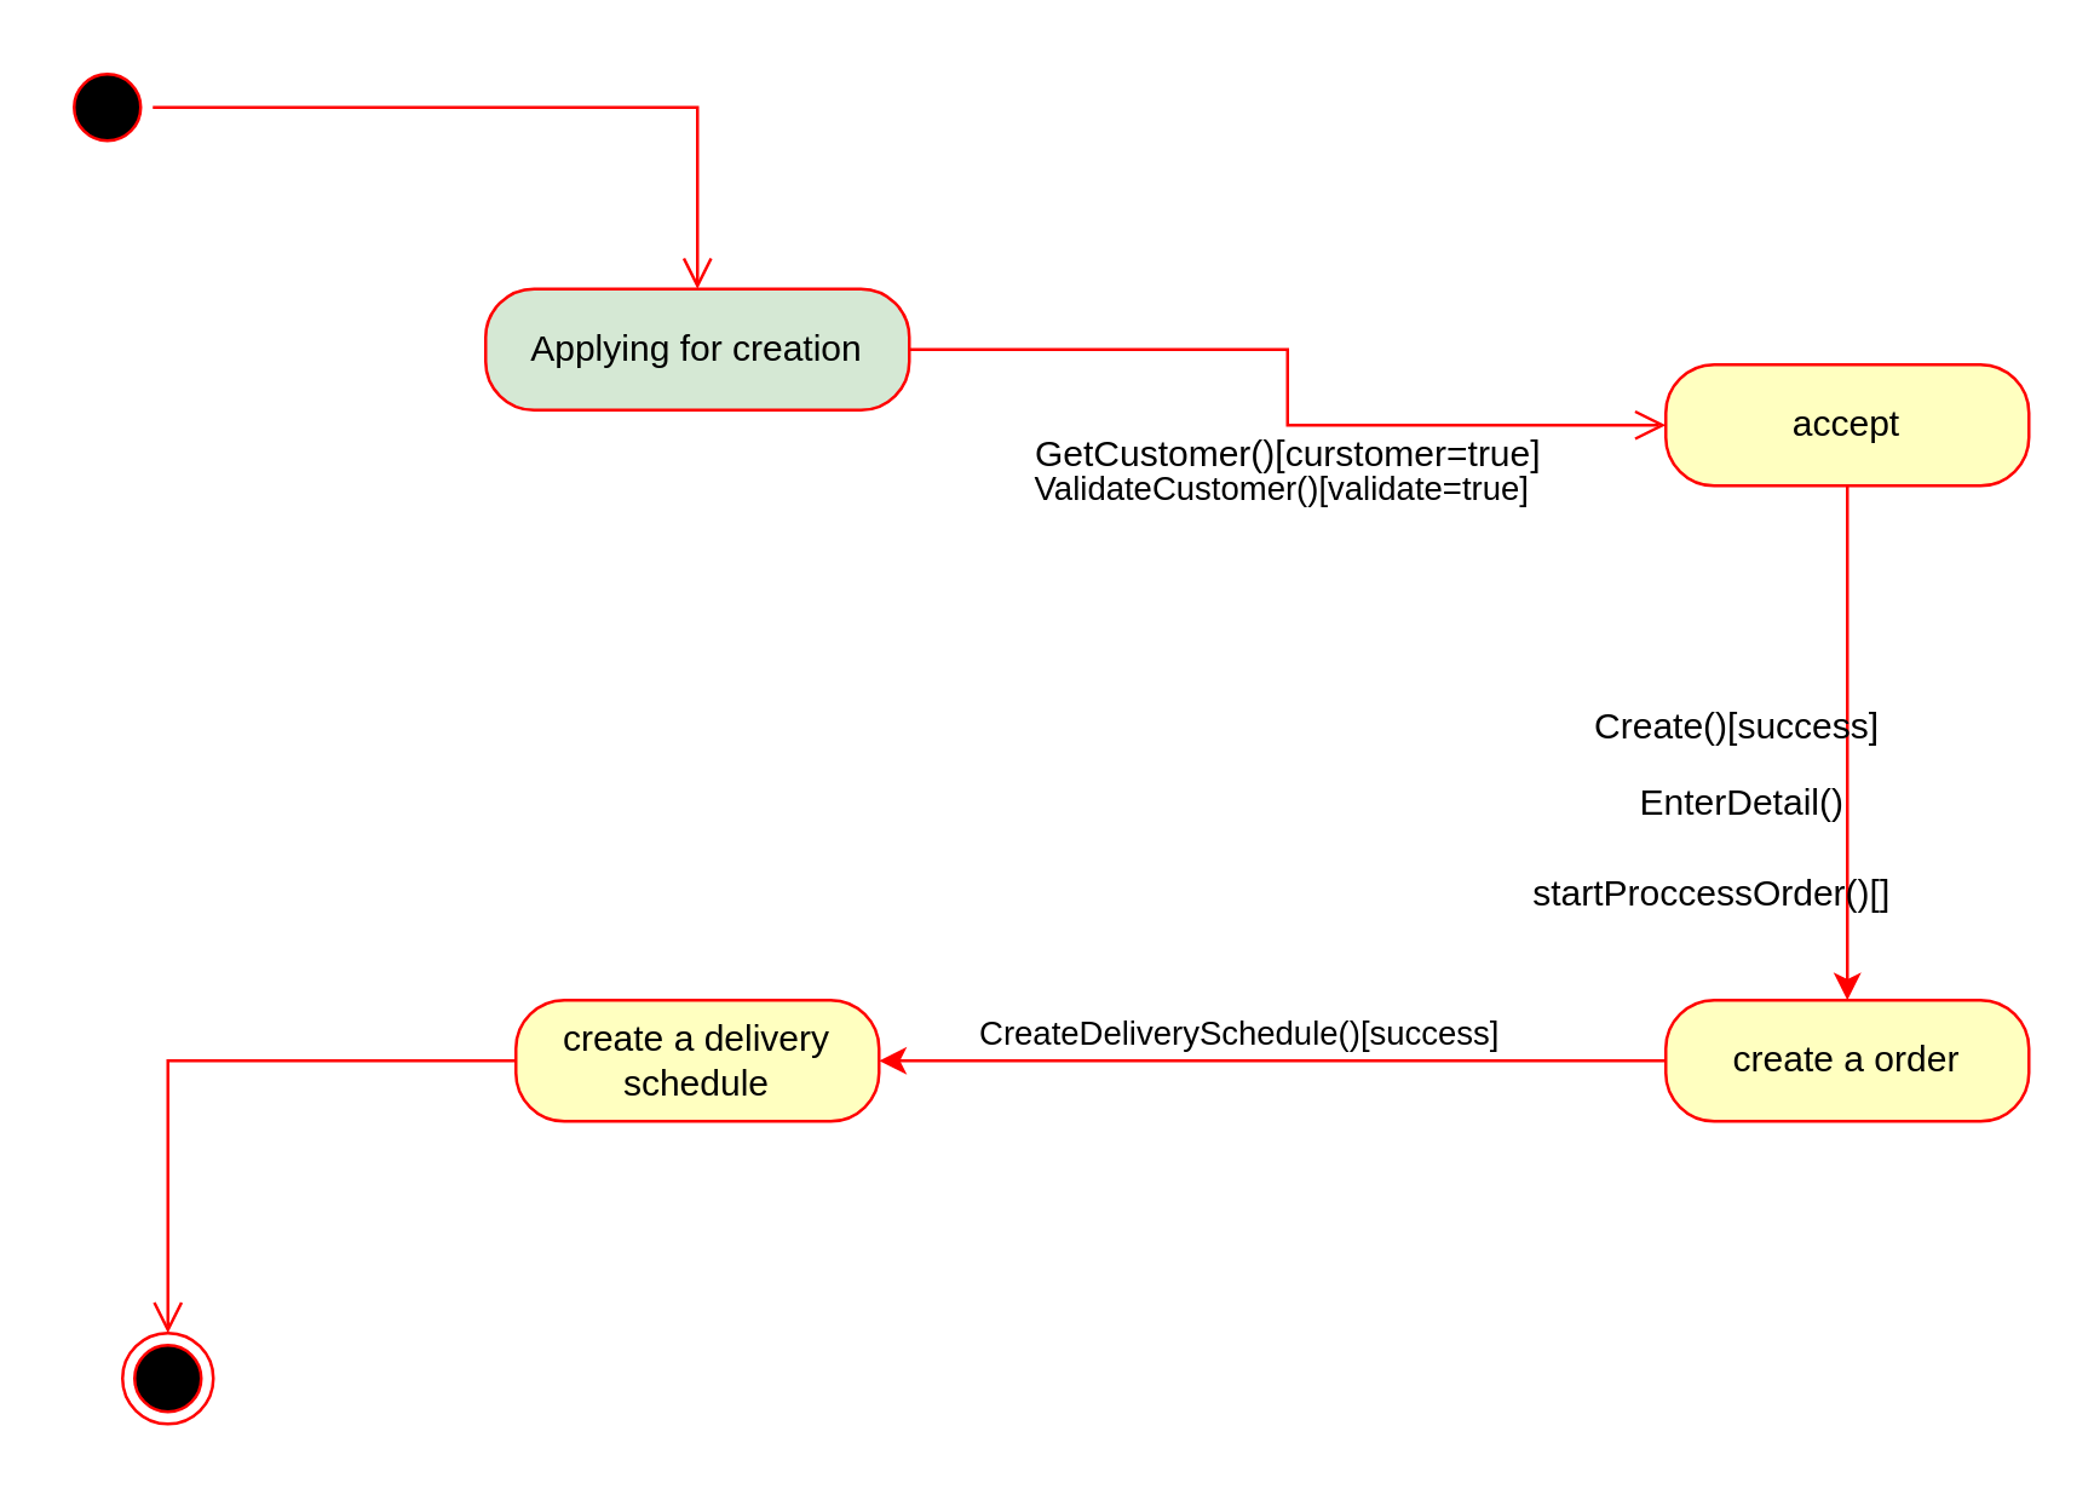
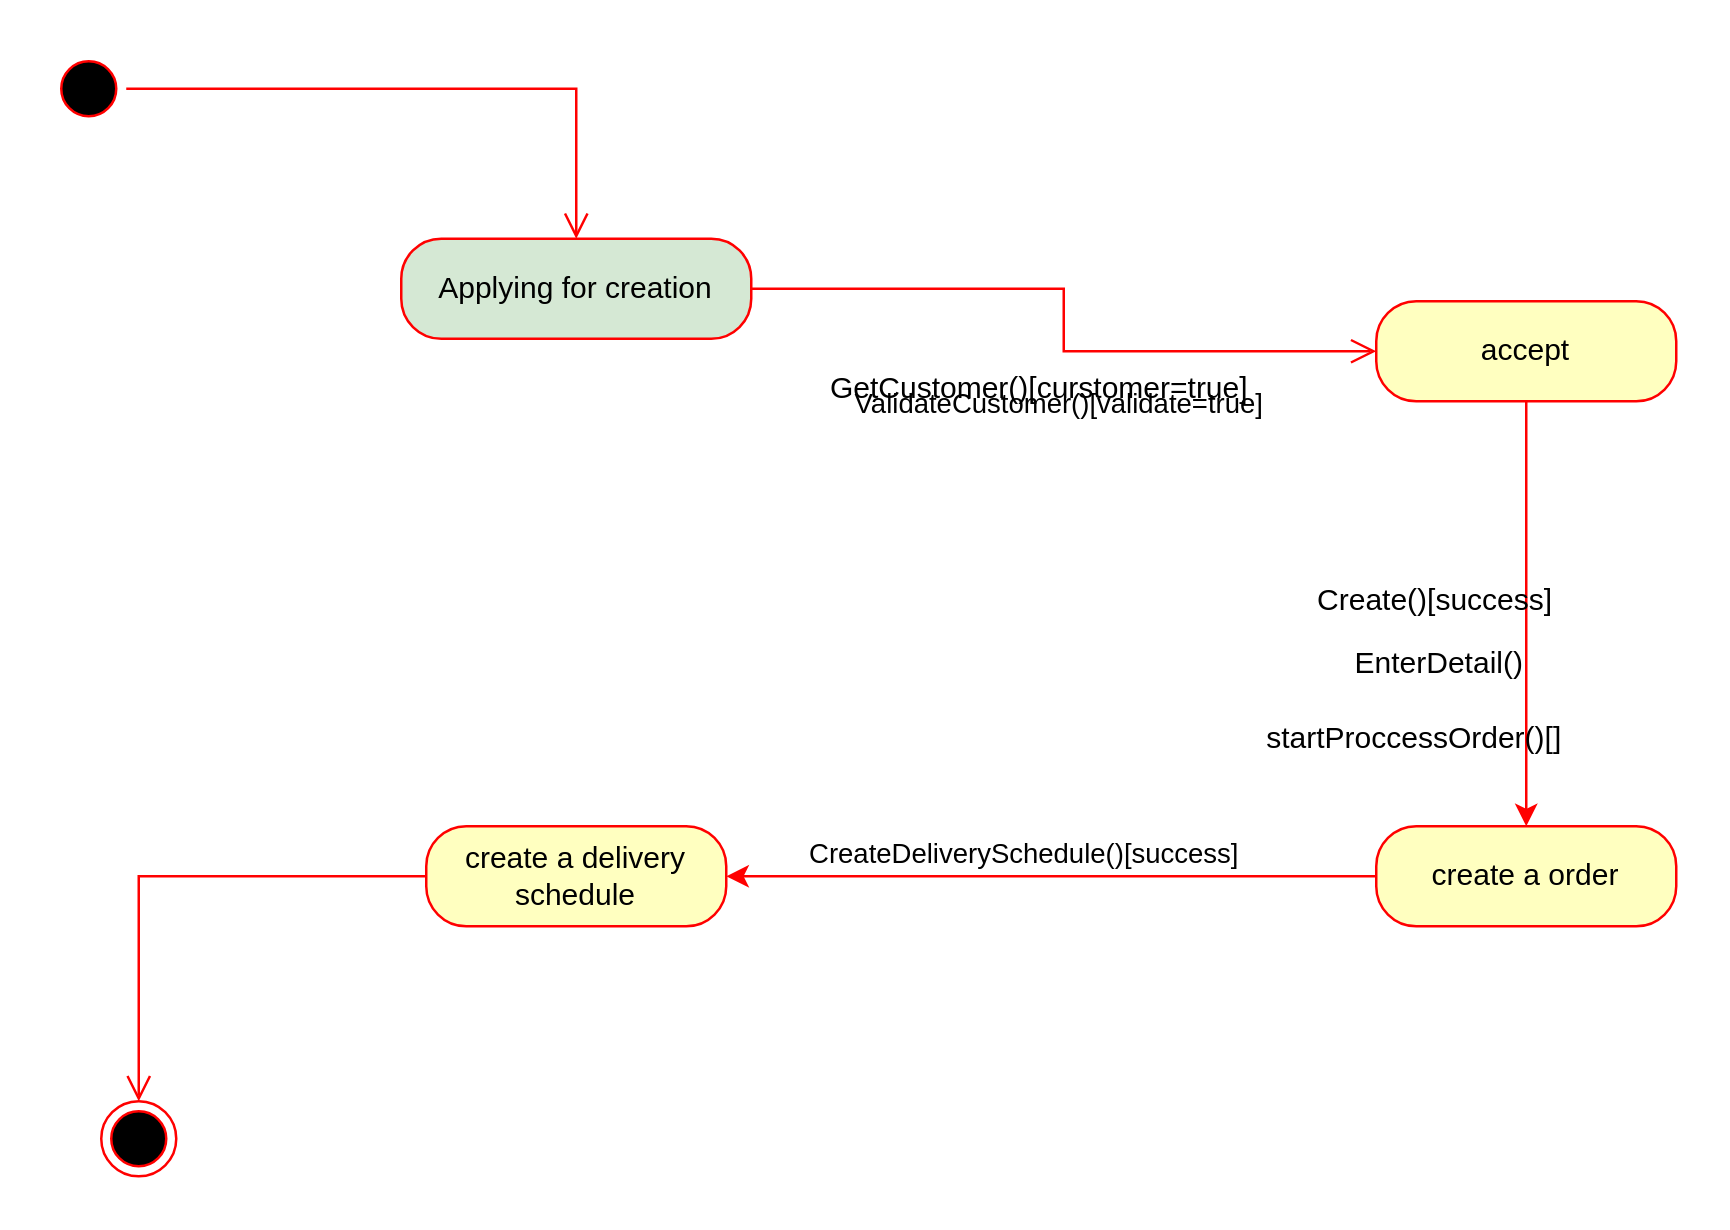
- <mxCell id="15" value="GetCustomer()[curstomer=true]" style="text;html=1;align=center;verticalAlign=middle;resizable=0;points=[];autosize=1;strokeColor=none;fillColor=none;" vertex="1" parent="1"><mxGeometry x="330" y="135" width="190" height="30" as="geometry" /></mxCell>
+ <mxCell id="15" value="GetCustomer()[curstomer=true]" style="text;html=1;align=center;verticalAlign=middle;resizable=0;points=[];autosize=1;strokeColor=none;fillColor=none;" vertex="1" parent="1"><mxGeometry x="320" y="140" width="190" height="30" as="geometry" /></mxCell>
